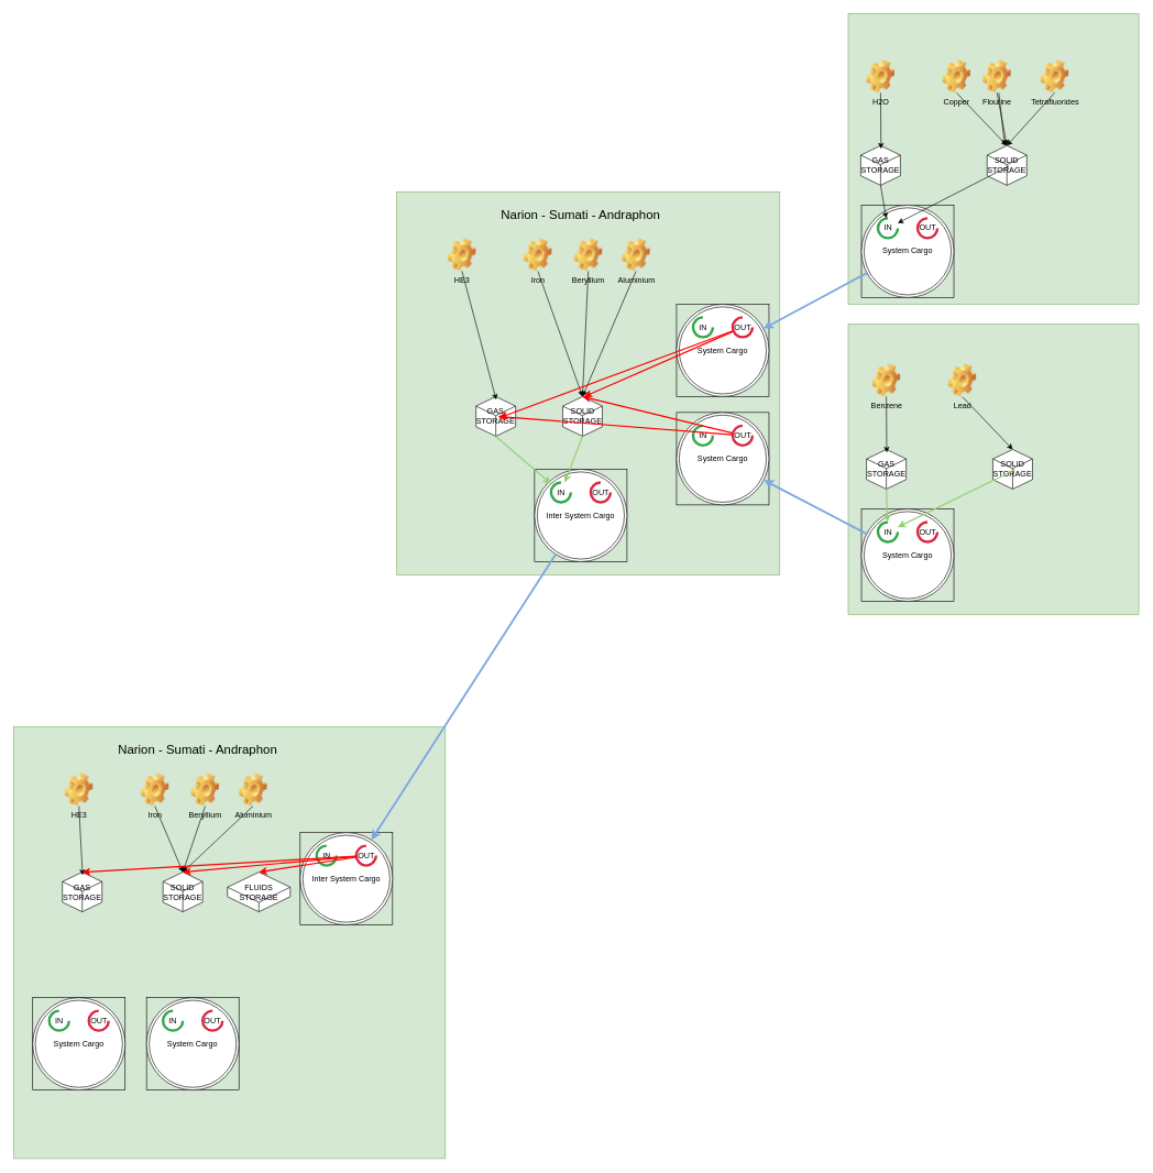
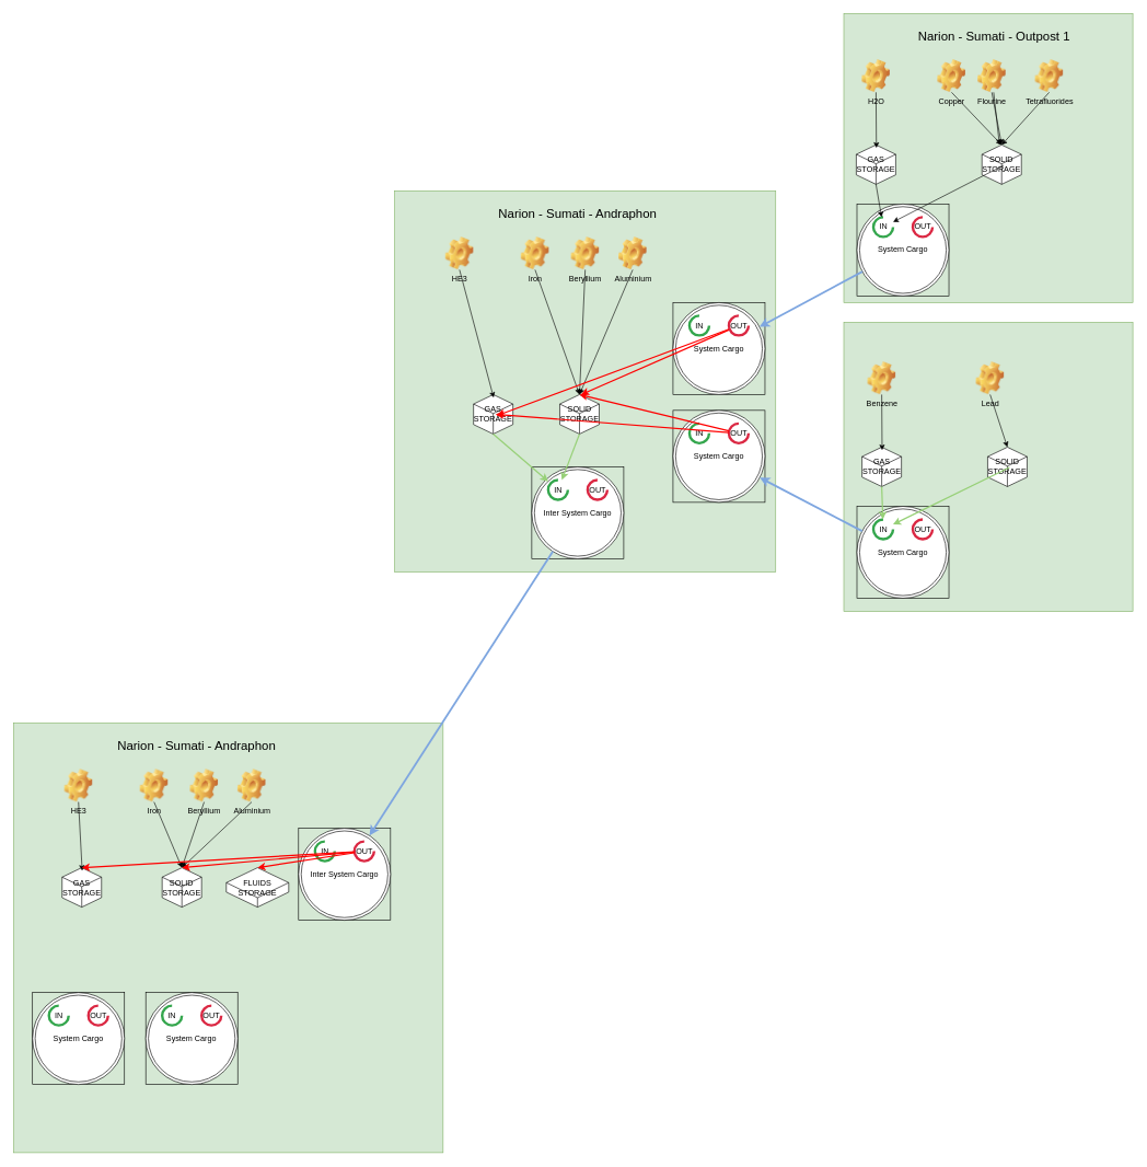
+ <mxCell id="15" value="Narion - Sumati - Outpost 1" style="text;strokeColor=none;align=center;fillColor=none;html=1;verticalAlign=middle;whiteSpace=wrap;rounded=0;fontSize=19;" vertex="1" parent="1"><mxGeometry x="1308" y="40" width="410" height="30" as="geometry" /></mxCell>
- <mxCell id="61" value="Lead" style="shape=image;html=1;verticalLabelPosition=bottom;verticalAlign=top;imageAspect=1;aspect=fixed;image=img/clipart/Gear_128x128.png" vertex="1" parent="1"><mxGeometry x="1435.38" y="550" width="42.63" height="50" as="geometry" /></mxCell>
+ <mxCell id="61" value="Lead" style="shape=image;html=1;verticalLabelPosition=bottom;verticalAlign=top;imageAspect=1;aspect=fixed;image=img/clipart/Gear_128x128.png" vertex="1" parent="1"><mxGeometry x="1485.38" y="550" width="42.63" height="50" as="geometry" /></mxCell>
